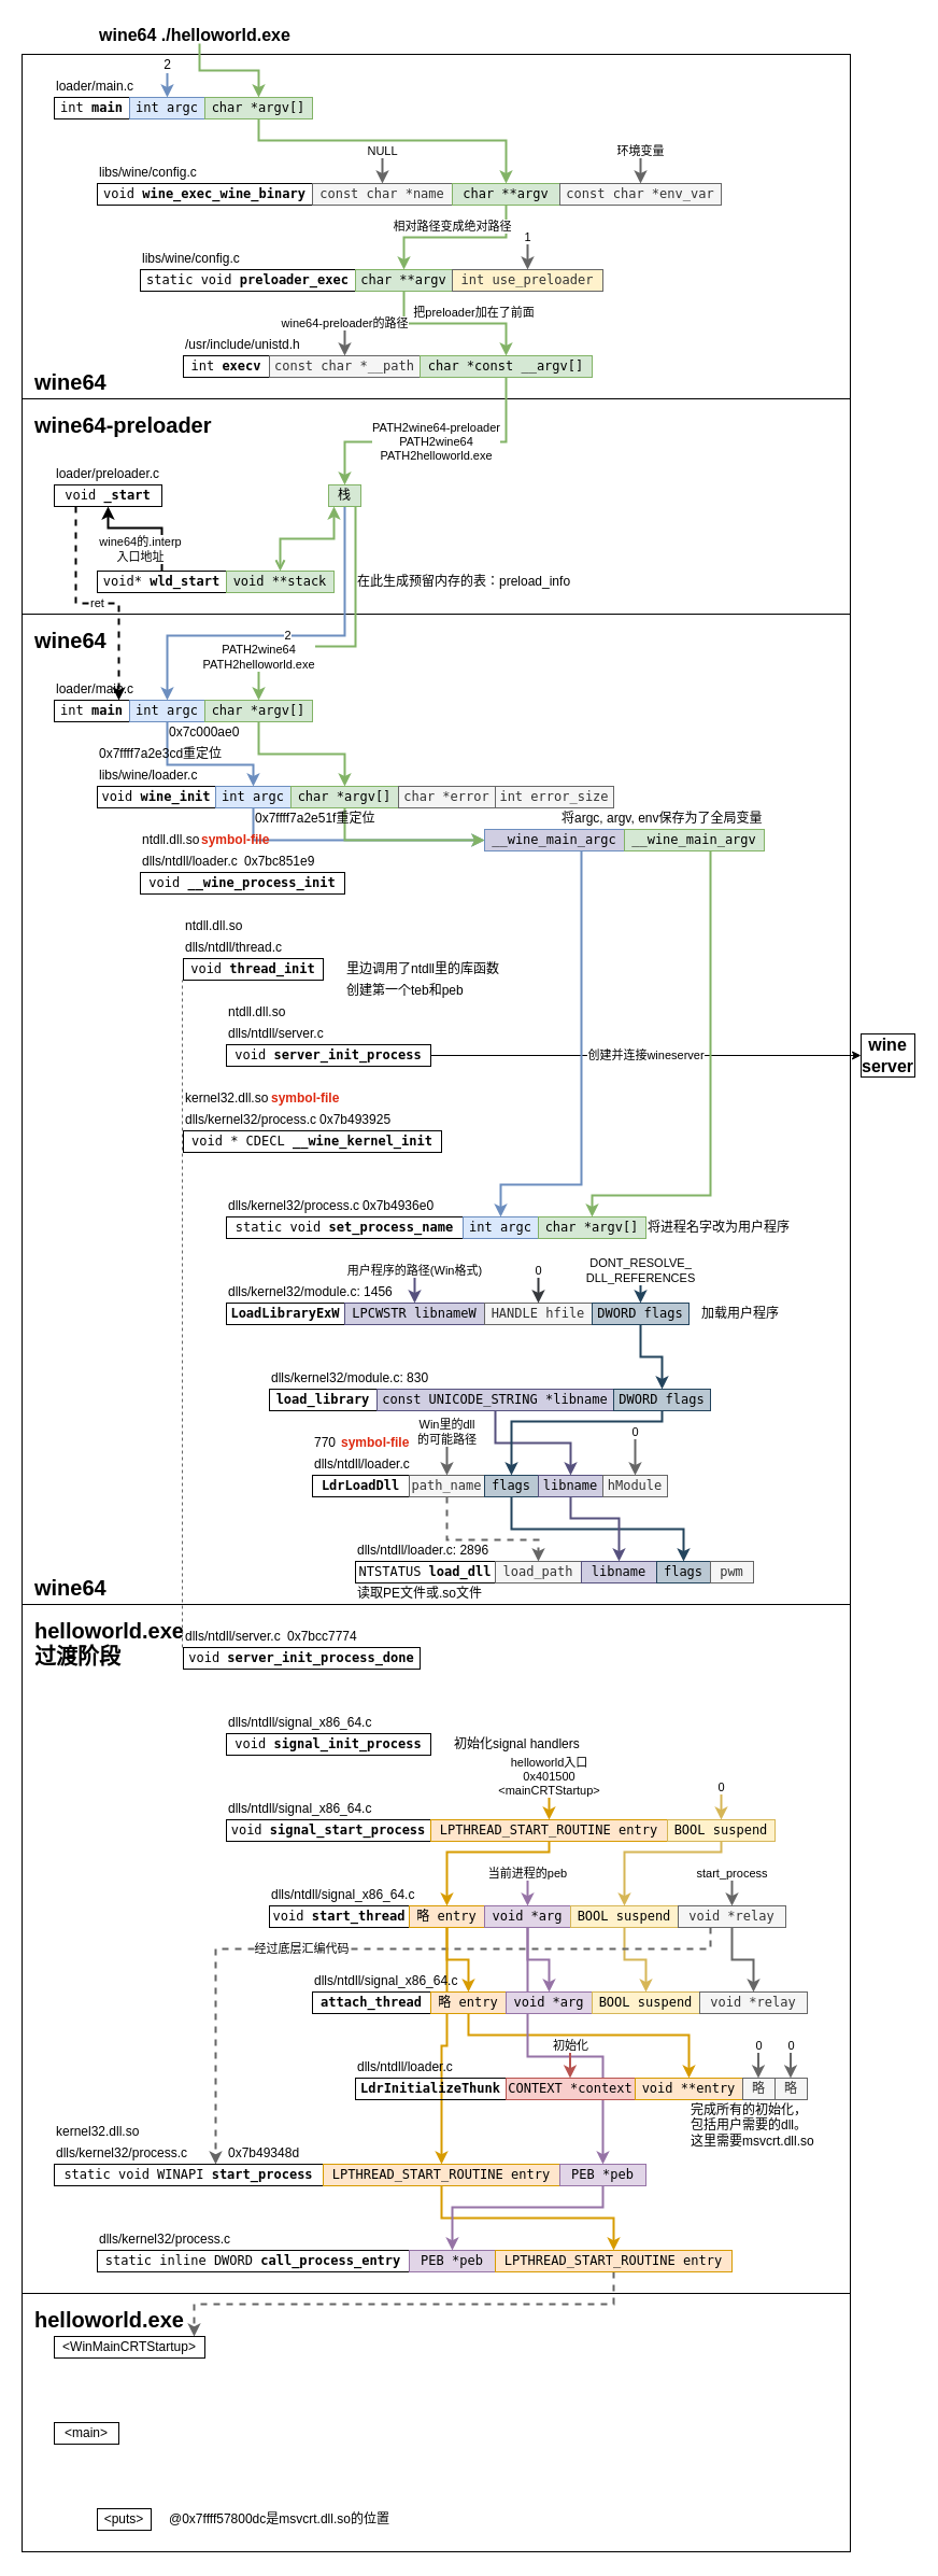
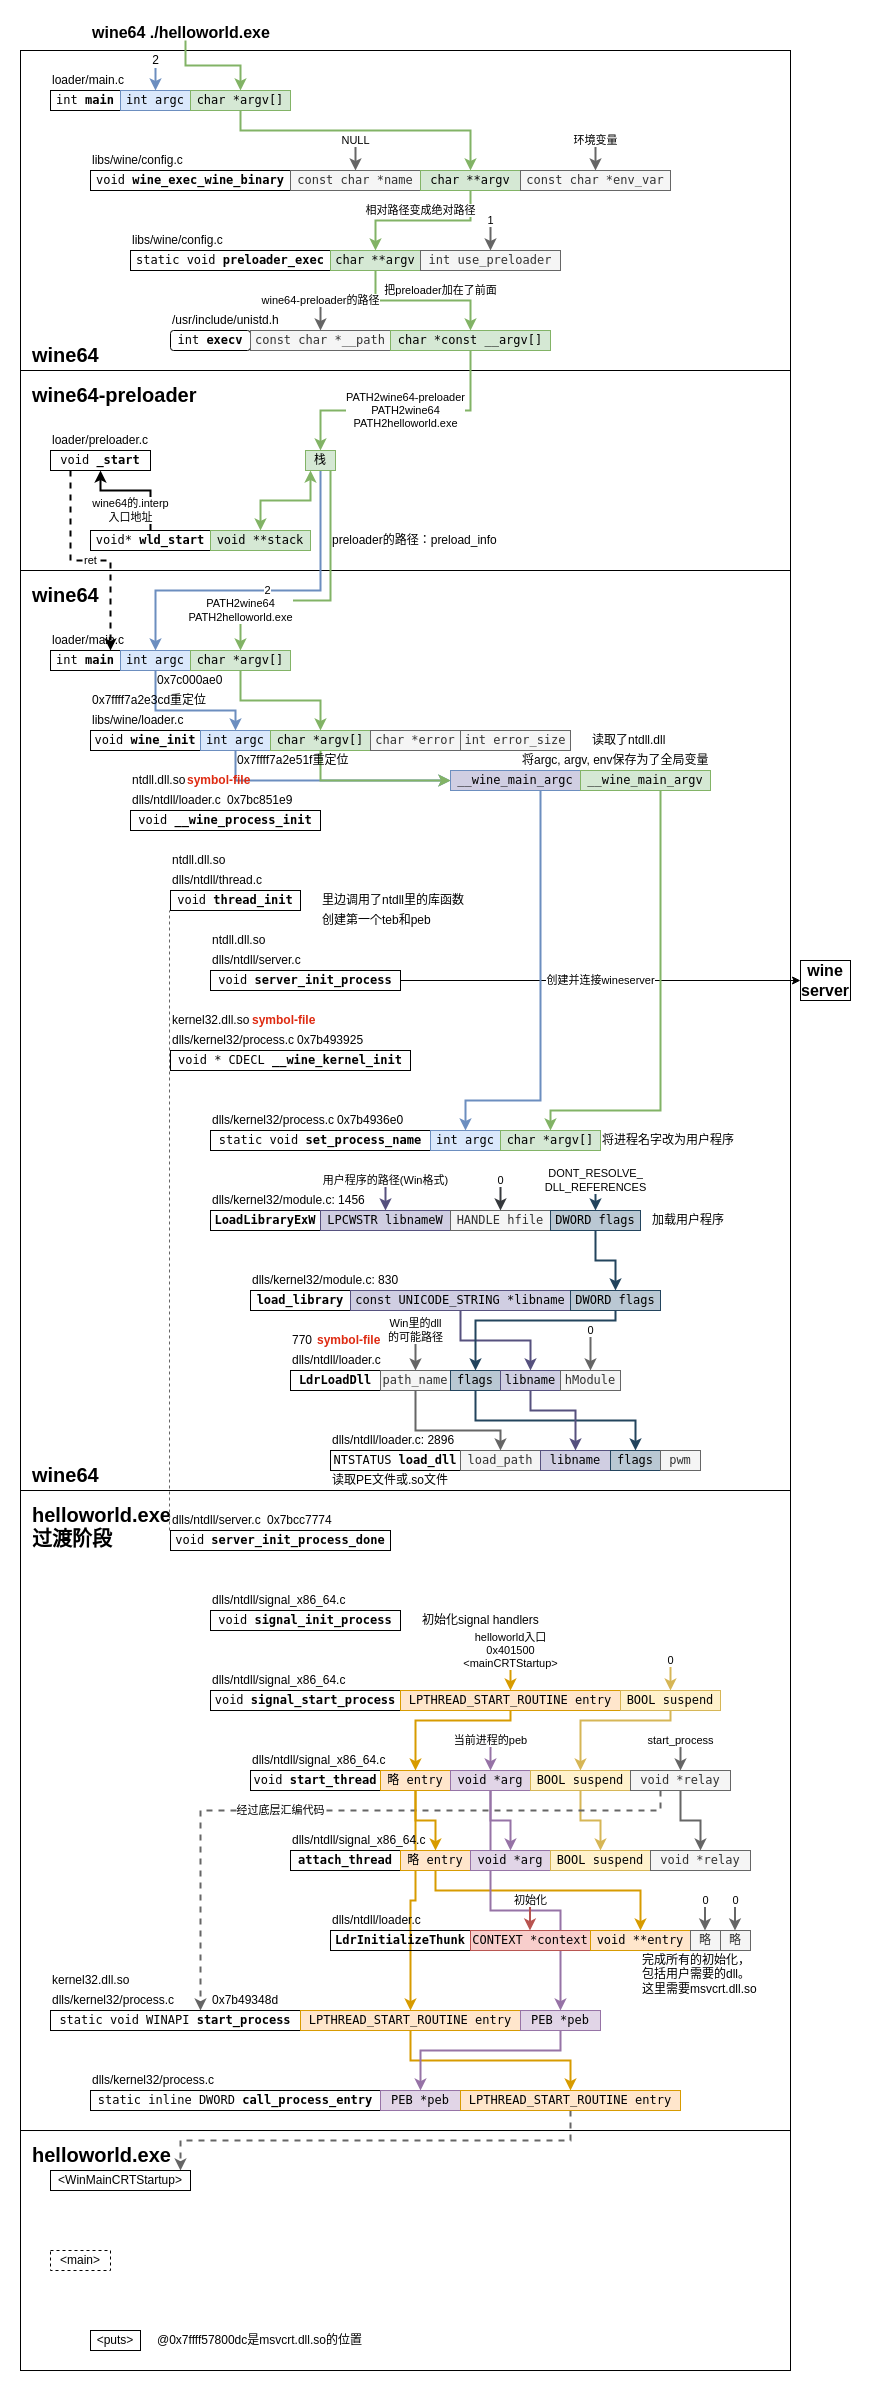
- <mxCell id="25" value="&lt;pre&gt;int use_preloader&lt;/pre&gt;" style="rounded=0;whiteSpace=wrap;html=1;fillColor=#fff2cc;strokeColor=#666666;fontColor=#333333;" parent="1" vertex="1"><mxGeometry x="420" y="250" width="140" height="20" as="geometry" /></mxCell>
+ <mxCell id="25" value="&lt;pre&gt;int use_preloader&lt;/pre&gt;" style="rounded=0;whiteSpace=wrap;html=1;fillColor=#f5f5f5;strokeColor=#666666;fontColor=#333333;" parent="1" vertex="1"><mxGeometry x="420" y="250" width="140" height="20" as="geometry" /></mxCell>
- <mxCell id="28" value="&lt;pre&gt;&lt;span&gt;int &lt;/span&gt;&lt;span&gt;&lt;b&gt;execv&lt;/b&gt;&lt;/span&gt;&lt;/pre&gt;" style="rounded=0;whiteSpace=wrap;html=1;fillColor=#ffffff;" parent="1" vertex="1"><mxGeometry x="170" y="330" width="80" height="20" as="geometry" /></mxCell>
+ <mxCell id="28" value="&lt;pre&gt;&lt;span&gt;int &lt;/span&gt;&lt;span&gt;&lt;b&gt;execv&lt;/b&gt;&lt;/span&gt;&lt;/pre&gt;" style="whiteSpace=wrap;html=1;fillColor=#ffffff;rounded=1;" parent="1" vertex="1"><mxGeometry x="170" y="330" width="80" height="20" as="geometry" /></mxCell>
- <mxCell id="43" style="edgeStyle=orthogonalEdgeStyle;rounded=0;orthogonalLoop=1;jettySize=auto;html=1;strokeWidth=2;fillColor=#d5e8d4;strokeColor=#82b366;startArrow=classic;startFill=1;endArrow=open;" parent="1" source="46" target="41" edge="1"><mxGeometry relative="1" as="geometry"><Array as="points"><mxPoint x="310" y="500" /><mxPoint x="260" y="500" /></Array></mxGeometry></mxCell>
+ <mxCell id="43" style="edgeStyle=orthogonalEdgeStyle;rounded=0;orthogonalLoop=1;jettySize=auto;html=1;strokeWidth=2;fillColor=#d5e8d4;strokeColor=#82b366;startArrow=classic;startFill=1;" parent="1" source="46" target="41" edge="1"><mxGeometry relative="1" as="geometry"><Array as="points"><mxPoint x="310" y="500" /><mxPoint x="260" y="500" /></Array></mxGeometry></mxCell>
- <mxCell id="42" value="在此生成预留内存的表：preload_info" style="text;html=1;resizable=0;points=[];autosize=1;align=left;verticalAlign=top;spacingTop=-4;" parent="1" vertex="1"><mxGeometry x="330" y="529.974" width="210" height="20" as="geometry" /></mxCell>
+ <mxCell id="42" value="preloader的路径：preload_info" style="text;html=1;resizable=0;points=[];autosize=1;align=left;verticalAlign=top;spacingTop=-4;" parent="1" vertex="1"><mxGeometry x="330" y="529.974" width="210" height="20" as="geometry" /></mxCell>
+ <mxCell id="63" value="读取了ntdll.dll" style="text;html=1;resizable=0;points=[];autosize=1;align=left;verticalAlign=top;spacingTop=-4;" parent="1" vertex="1"><mxGeometry x="590" y="730" width="90" height="20" as="geometry" /></mxCell>
- <mxCell id="180" style="edgeStyle=orthogonalEdgeStyle;rounded=0;orthogonalLoop=1;jettySize=auto;html=1;strokeWidth=2;fillColor=#f5f5f5;strokeColor=#666666;dashed=1;" parent="1" source="181" target="193" edge="1"><mxGeometry relative="1" as="geometry"><Array as="points"><mxPoint x="415" y="1430" /><mxPoint x="500" y="1430" /></Array></mxGeometry></mxCell>
+ <mxCell id="180" style="edgeStyle=orthogonalEdgeStyle;rounded=0;orthogonalLoop=1;jettySize=auto;html=1;strokeWidth=2;fillColor=#f5f5f5;strokeColor=#666666;" parent="1" source="181" target="193" edge="1"><mxGeometry relative="1" as="geometry"><Array as="points"><mxPoint x="415" y="1430" /><mxPoint x="500" y="1430" /></Array></mxGeometry></mxCell>
- <mxCell id="132" value="&amp;lt;main&amp;gt;" style="rounded=0;whiteSpace=wrap;html=1;shadow=0;comic=0;strokeWidth=1;fillColor=none;gradientColor=none;" parent="1" vertex="1"><mxGeometry x="50" y="2250.013" width="60" height="20" as="geometry" /></mxCell>
+ <mxCell id="132" value="&amp;lt;main&amp;gt;" style="rounded=0;whiteSpace=wrap;html=1;shadow=0;comic=0;strokeWidth=1;fillColor=none;gradientColor=none;dashed=1;" parent="1" vertex="1"><mxGeometry x="50" y="2250.013" width="60" height="20" as="geometry" /></mxCell>
